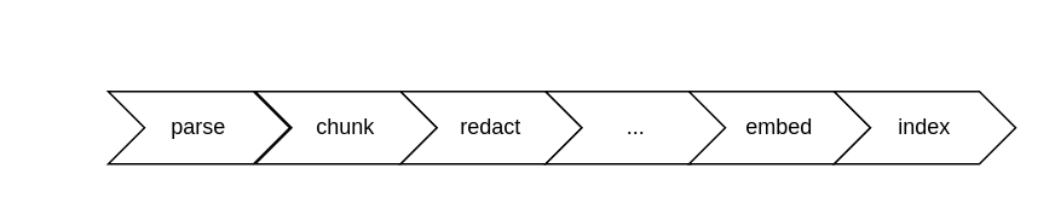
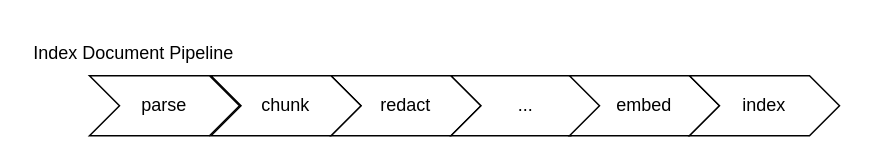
+ <mxCell id="2" value="Index Document Pipeline" style="text;html=1;align=left;verticalAlign=middle;whiteSpace=wrap;rounded=0;" parent="1" vertex="1"><mxGeometry x="20" y="20" width="210" height="30" as="geometry" /></mxCell>
